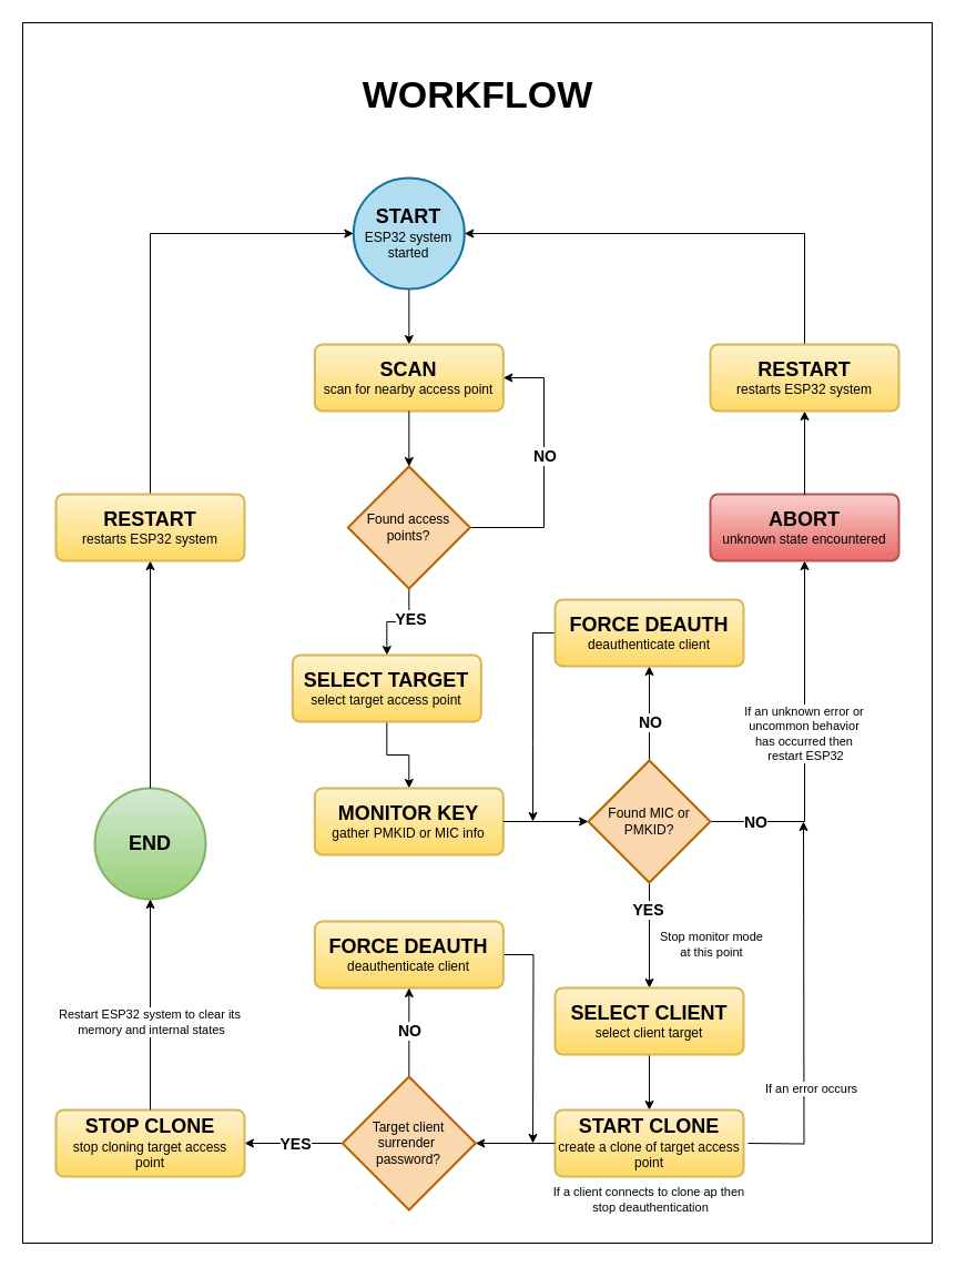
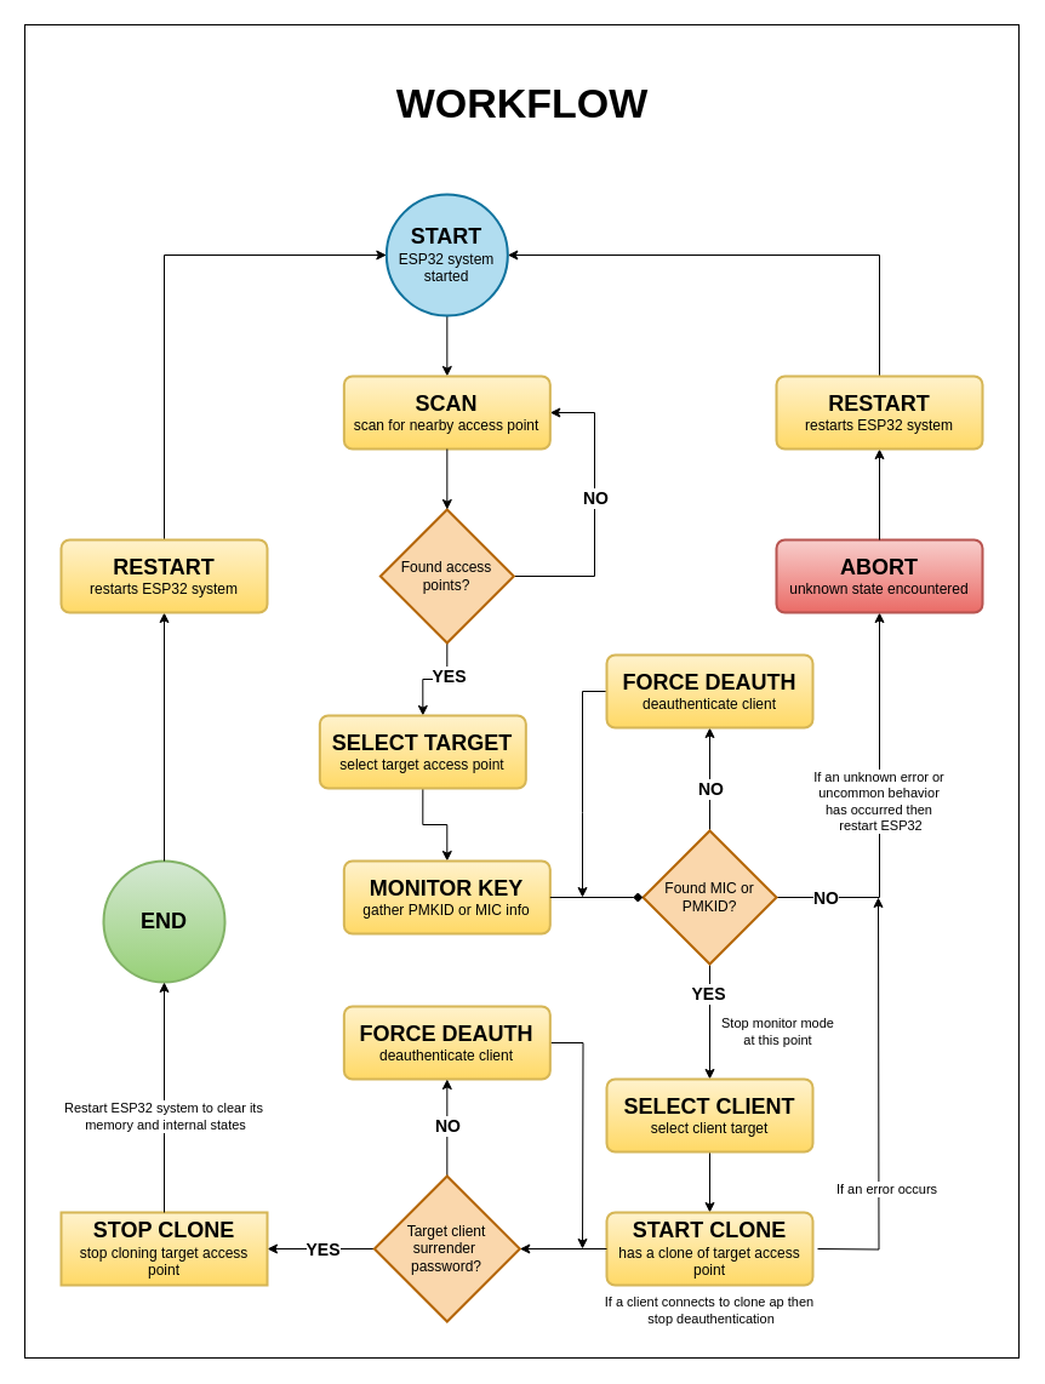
- <mxCell id="23" style="edgeStyle=orthogonalEdgeStyle;rounded=0;orthogonalLoop=1;jettySize=auto;html=1;exitX=1;exitY=0.5;exitDx=0;exitDy=0;entryX=0;entryY=0.5;entryDx=0;entryDy=0;entryPerimeter=0;" parent="1" source="13" target="22" edge="1"><mxGeometry relative="1" as="geometry" /></mxCell>
+ <mxCell id="23" style="edgeStyle=orthogonalEdgeStyle;rounded=0;orthogonalLoop=1;jettySize=auto;html=1;exitX=1;exitY=0.5;exitDx=0;exitDy=0;entryX=0;entryY=0.5;entryDx=0;entryDy=0;entryPerimeter=0;endArrow=diamond;" parent="1" source="13" target="22" edge="1"><mxGeometry relative="1" as="geometry" /></mxCell>
- <mxCell id="35" value="&lt;b&gt;&lt;font style=&quot;font-size: 18px;&quot;&gt;STOP CLONE&lt;/font&gt;&lt;/b&gt;&lt;div&gt;&lt;font style=&quot;font-size: 12px;&quot;&gt;stop cloning target access point&lt;/font&gt;&lt;/div&gt;" style="rounded=1;whiteSpace=wrap;html=1;absoluteArcSize=1;arcSize=14;strokeWidth=2;fillColor=#fff2cc;strokeColor=#d6b656;gradientColor=#ffd966;" parent="1" vertex="1"><mxGeometry x="50" y="1000" width="170" height="60" as="geometry" /></mxCell>
+ <mxCell id="35" value="&lt;b&gt;&lt;font style=&quot;font-size: 18px;&quot;&gt;STOP CLONE&lt;/font&gt;&lt;/b&gt;&lt;div&gt;&lt;font style=&quot;font-size: 12px;&quot;&gt;stop cloning target access point&lt;/font&gt;&lt;/div&gt;" style="whiteSpace=wrap;html=1;absoluteArcSize=1;arcSize=14;strokeWidth=2;fillColor=#fff2cc;strokeColor=#d6b656;gradientColor=#ffd966;rounded=0;" parent="1" vertex="1"><mxGeometry x="50" y="1000" width="170" height="60" as="geometry" /></mxCell>
- <mxCell id="50" value="&lt;div&gt;&lt;span style=&quot;background-color: initial;&quot;&gt;&lt;span style=&quot;font-size: 18px;&quot;&gt;&lt;b&gt;START CLONE&lt;/b&gt;&lt;/span&gt;&lt;/span&gt;&lt;/div&gt;&lt;div&gt;&lt;span style=&quot;background-color: initial;&quot;&gt;create a clone of target access point&lt;/span&gt;&lt;br&gt;&lt;/div&gt;" style="rounded=1;whiteSpace=wrap;html=1;absoluteArcSize=1;arcSize=14;strokeWidth=2;fillColor=#fff2cc;gradientColor=#ffd966;strokeColor=#d6b656;" vertex="1" parent="1"><mxGeometry x="500" y="1000" width="170" height="60" as="geometry" /></mxCell>
+ <mxCell id="50" value="&lt;div&gt;&lt;span style=&quot;background-color: initial;&quot;&gt;&lt;span style=&quot;font-size: 18px;&quot;&gt;&lt;b&gt;START CLONE&lt;/b&gt;&lt;/span&gt;&lt;/span&gt;&lt;/div&gt;&lt;div&gt;&lt;span style=&quot;background-color: initial;&quot;&gt;has a clone of target access point&lt;/span&gt;&lt;br&gt;&lt;/div&gt;" style="rounded=1;whiteSpace=wrap;html=1;absoluteArcSize=1;arcSize=14;strokeWidth=2;fillColor=#fff2cc;gradientColor=#ffd966;strokeColor=#d6b656;" vertex="1" parent="1"><mxGeometry x="500" y="1000" width="170" height="60" as="geometry" /></mxCell>
